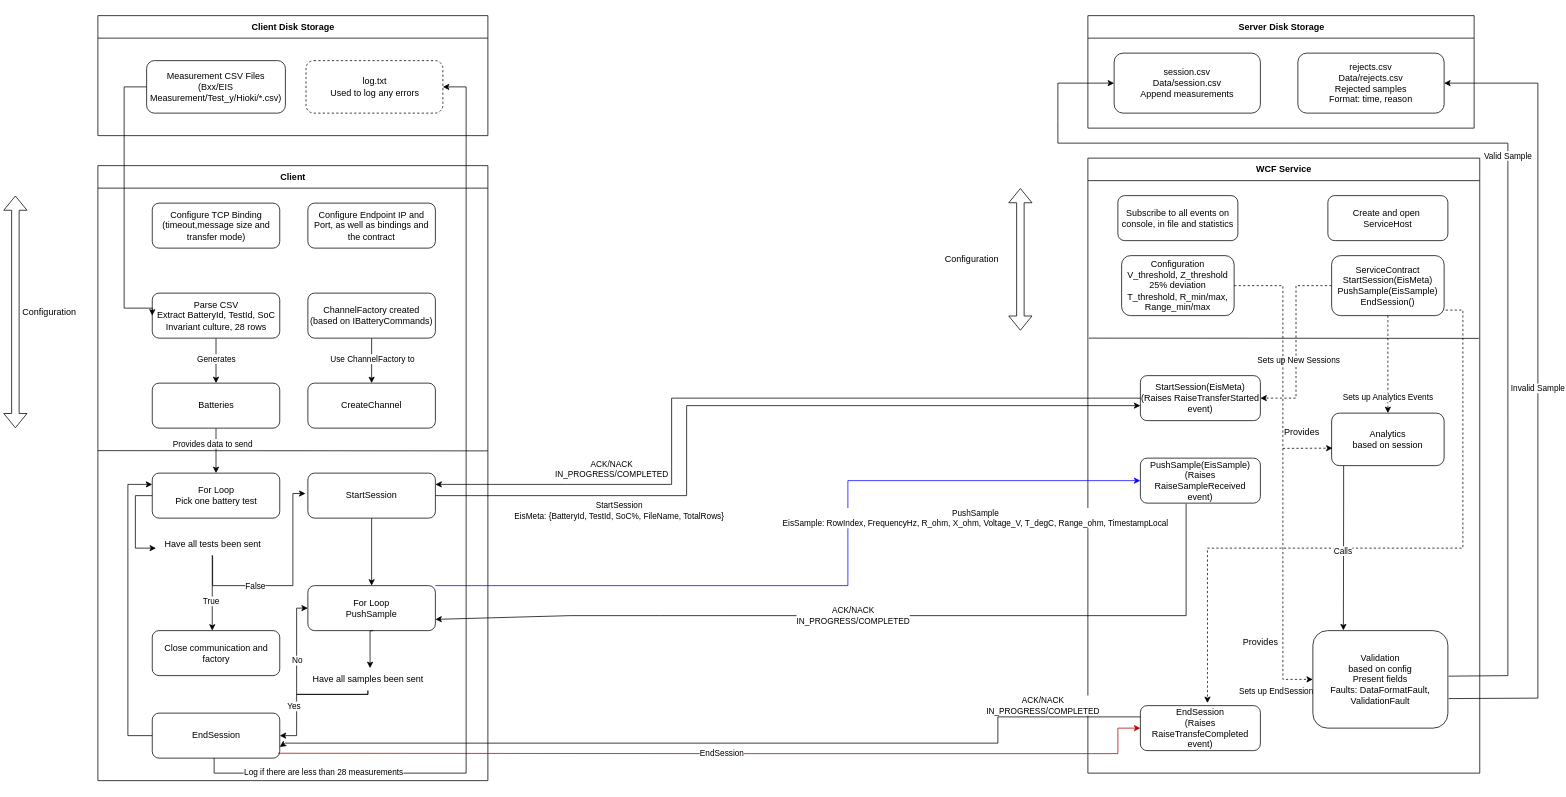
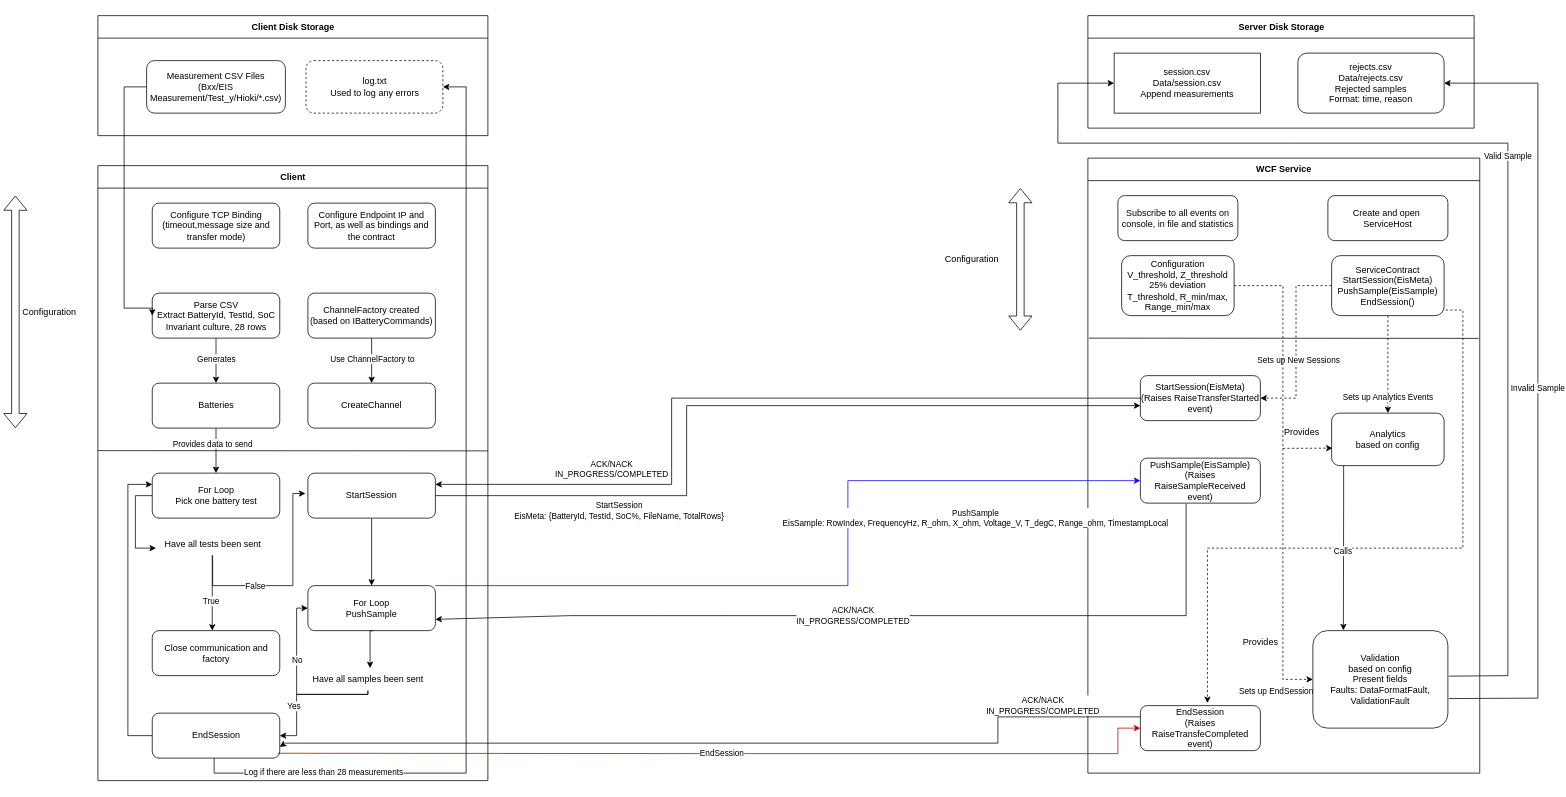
- <mxCell id="58" value="session.csv&lt;br&gt;Data/session.csv&lt;br&gt;Append measurements" style="rounded=1;whiteSpace=wrap;html=1;" vertex="1" parent="57"><mxGeometry x="35" y="50" width="195" height="80" as="geometry" /></mxCell>
+ <mxCell id="58" value="session.csv&lt;br&gt;Data/session.csv&lt;br&gt;Append measurements" style="whiteSpace=wrap;html=1;rounded=0;" vertex="1" parent="57"><mxGeometry x="35" y="50" width="195" height="80" as="geometry" /></mxCell>
- <mxCell id="43" value="Analytics&lt;br&gt;&lt;div&gt;based on session&lt;/div&gt;" style="rounded=1;whiteSpace=wrap;html=1;" vertex="1" parent="36"><mxGeometry x="325" y="340" width="150" height="70" as="geometry" /></mxCell>
+ <mxCell id="43" value="Analytics&lt;br&gt;&lt;div&gt;based on config&lt;/div&gt;" style="rounded=1;whiteSpace=wrap;html=1;" vertex="1" parent="36"><mxGeometry x="325" y="340" width="150" height="70" as="geometry" /></mxCell>
